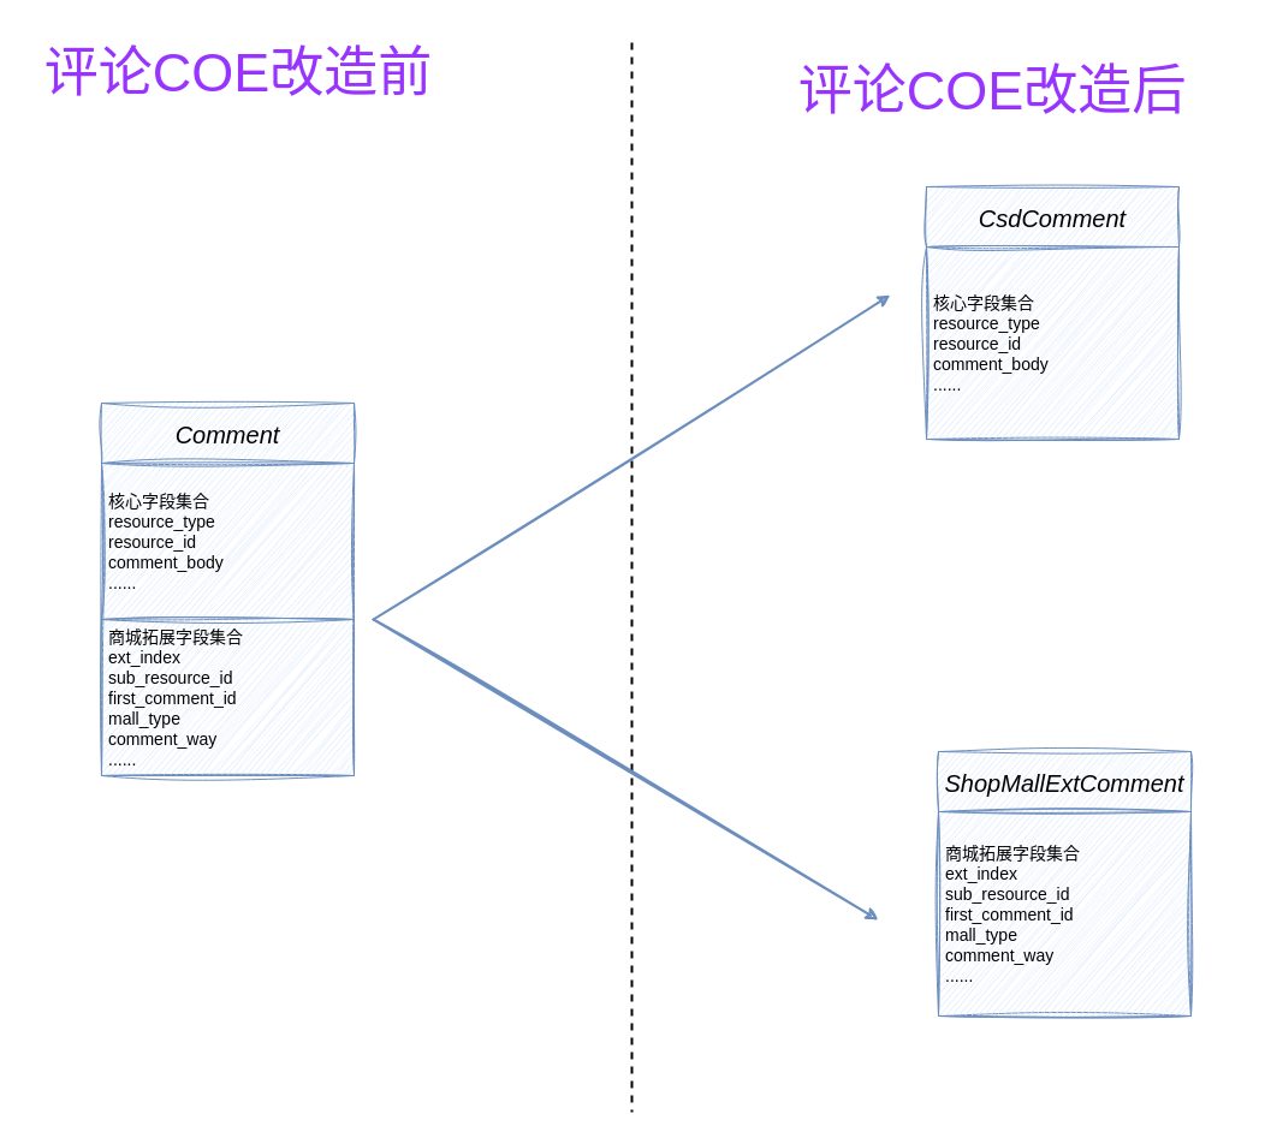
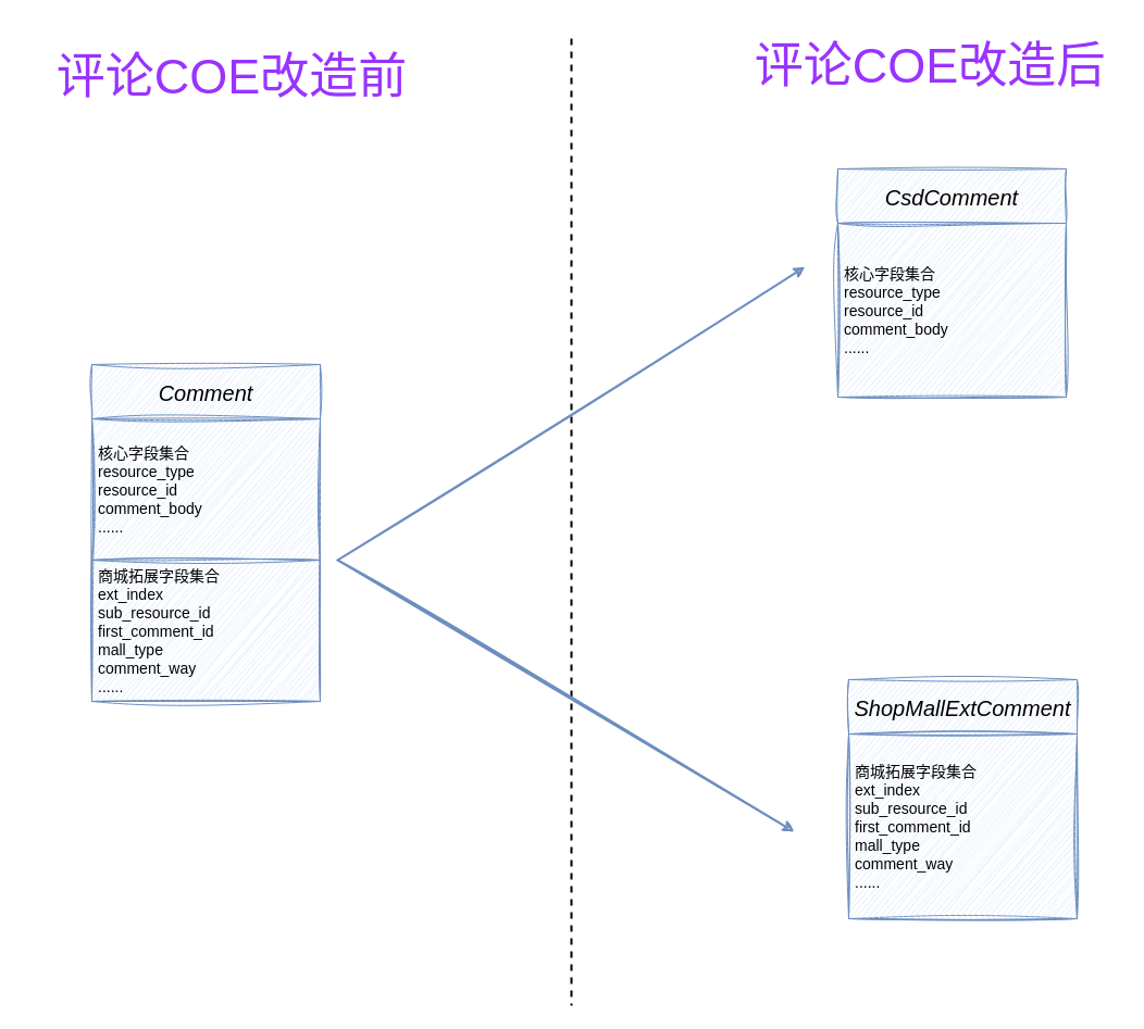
- <mxCell id="10" value="&lt;div data-docx-has-block-data=&quot;false&quot; data-page-id=&quot;MmY3dnBYno8vMrxCCS0ccUi1nzh&quot; style=&quot;font-size: 45px;&quot;&gt;&lt;div class=&quot;old-record-id-MmY3dnBYno8vMrxCCS0ccUi1nzh&quot; style=&quot;font-size: 45px;&quot;&gt;&lt;font color=&quot;#9933ff&quot;&gt;评论COE改造前&lt;/font&gt;&lt;/div&gt;&lt;/div&gt;" style="text;html=1;strokeColor=none;fillColor=none;align=center;verticalAlign=middle;whiteSpace=wrap;rounded=0;sketch=1;fontSize=45;fontColor=#FF66FF;" vertex="1" parent="1"><mxGeometry x="20" y="35" width="356" height="50" as="geometry" /></mxCell>
+ <mxCell id="10" value="&lt;div data-docx-has-block-data=&quot;false&quot; data-page-id=&quot;MmY3dnBYno8vMrxCCS0ccUi1nzh&quot; style=&quot;font-size: 45px;&quot;&gt;&lt;div class=&quot;old-record-id-MmY3dnBYno8vMrxCCS0ccUi1nzh&quot; style=&quot;font-size: 45px;&quot;&gt;&lt;font color=&quot;#9933ff&quot;&gt;评论COE改造前&lt;/font&gt;&lt;/div&gt;&lt;/div&gt;" style="text;html=1;strokeColor=none;fillColor=none;align=center;verticalAlign=middle;whiteSpace=wrap;rounded=0;sketch=1;fontSize=45;fontColor=#FF66FF;" vertex="1" parent="1"><mxGeometry x="35" y="45" width="356" height="50" as="geometry" /></mxCell>
- <mxCell id="11" value="&lt;div data-docx-has-block-data=&quot;false&quot; data-page-id=&quot;MmY3dnBYno8vMrxCCS0ccUi1nzh&quot; style=&quot;font-size: 45px;&quot;&gt;&lt;div class=&quot;old-record-id-MmY3dnBYno8vMrxCCS0ccUi1nzh&quot; style=&quot;font-size: 45px;&quot;&gt;&lt;font color=&quot;#9933ff&quot;&gt;评论COE改造后&lt;/font&gt;&lt;/div&gt;&lt;/div&gt;" style="text;html=1;strokeColor=none;fillColor=none;align=center;verticalAlign=middle;whiteSpace=wrap;rounded=0;sketch=1;fontSize=45;fontColor=#FF66FF;" vertex="1" parent="1"><mxGeometry x="650" y="35" width="350" height="80" as="geometry" /></mxCell>
+ <mxCell id="11" value="&lt;div data-docx-has-block-data=&quot;false&quot; data-page-id=&quot;MmY3dnBYno8vMrxCCS0ccUi1nzh&quot; style=&quot;font-size: 45px;&quot;&gt;&lt;div class=&quot;old-record-id-MmY3dnBYno8vMrxCCS0ccUi1nzh&quot; style=&quot;font-size: 45px;&quot;&gt;&lt;font color=&quot;#9933ff&quot;&gt;评论COE改造后&lt;/font&gt;&lt;/div&gt;&lt;/div&gt;" style="text;html=1;strokeColor=none;fillColor=none;align=center;verticalAlign=middle;whiteSpace=wrap;rounded=0;sketch=1;fontSize=45;fontColor=#FF66FF;" vertex="1" parent="1"><mxGeometry x="680" y="20" width="350" height="80" as="geometry" /></mxCell>
